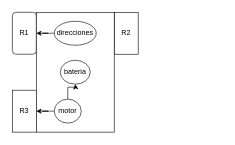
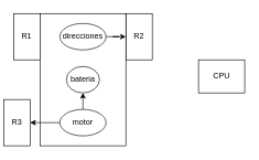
- <mxCell id="2" value="R1" style="whiteSpace=wrap;html=1;rounded=1;" vertex="1" parent="1"><mxGeometry x="20" y="20" width="40" height="70" as="geometry" /></mxCell>
+ <mxCell id="2" value="R1" style="rounded=0;whiteSpace=wrap;html=1;" vertex="1" parent="1"><mxGeometry x="20" y="20" width="40" height="70" as="geometry" /></mxCell>
- <mxCell id="7" value="" style="edgeStyle=orthogonalEdgeStyle;rounded=0;orthogonalLoop=1;jettySize=auto;html=1;" edge="1" parent="1" source="8" target="2"><mxGeometry relative="1" as="geometry" /></mxCell>
+ <mxCell id="6" value="" style="edgeStyle=orthogonalEdgeStyle;rounded=0;orthogonalLoop=1;jettySize=auto;html=1;" edge="1" parent="1" source="8" target="4"><mxGeometry relative="1" as="geometry" /></mxCell>
+ <mxCell id="12" value="CPU" style="rounded=0;whiteSpace=wrap;html=1;" vertex="1" parent="1"><mxGeometry x="300" y="90" width="70" height="50" as="geometry" /></mxCell>
- <mxCell id="3" value="R3" style="rounded=0;whiteSpace=wrap;html=1;" vertex="1" parent="1"><mxGeometry x="20" y="150" width="40" height="70" as="geometry" /></mxCell>
+ <mxCell id="3" value="R3" style="rounded=0;whiteSpace=wrap;html=1;" vertex="1" parent="1"><mxGeometry x="5" y="150" width="40" height="70" as="geometry" /></mxCell>
- <mxCell id="11" value="motor" style="ellipse;whiteSpace=wrap;html=1;" vertex="1" parent="1"><mxGeometry x="90" y="165" width="45" height="40" as="geometry" /></mxCell>
+ <mxCell id="11" value="motor" style="ellipse;whiteSpace=wrap;html=1;" vertex="1" parent="1"><mxGeometry x="90" y="165" width="70" height="40" as="geometry" /></mxCell>
